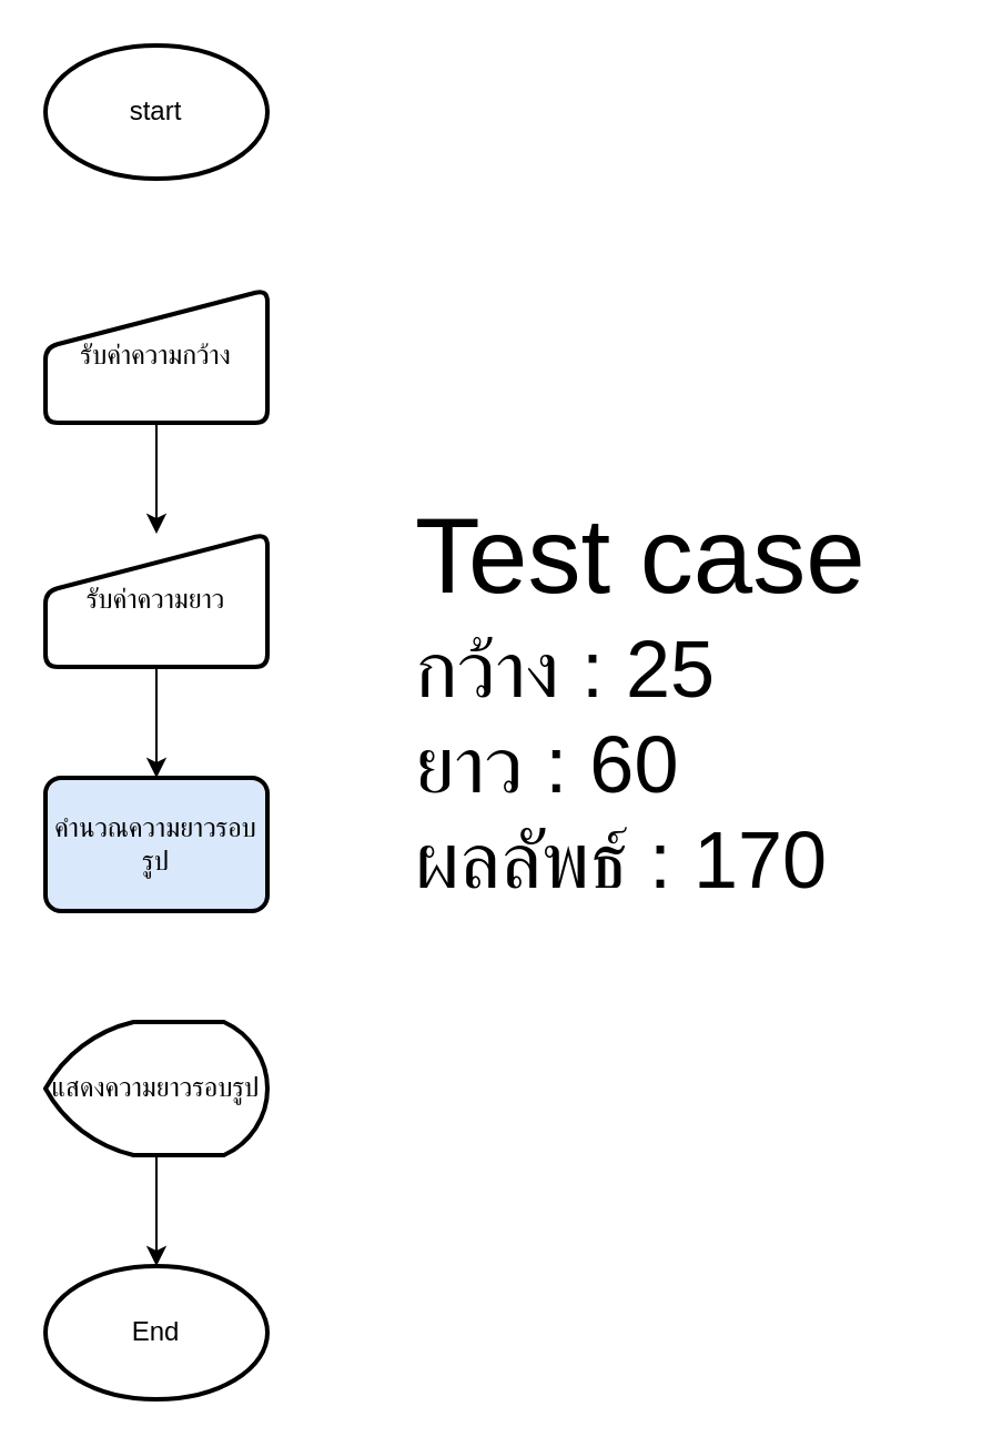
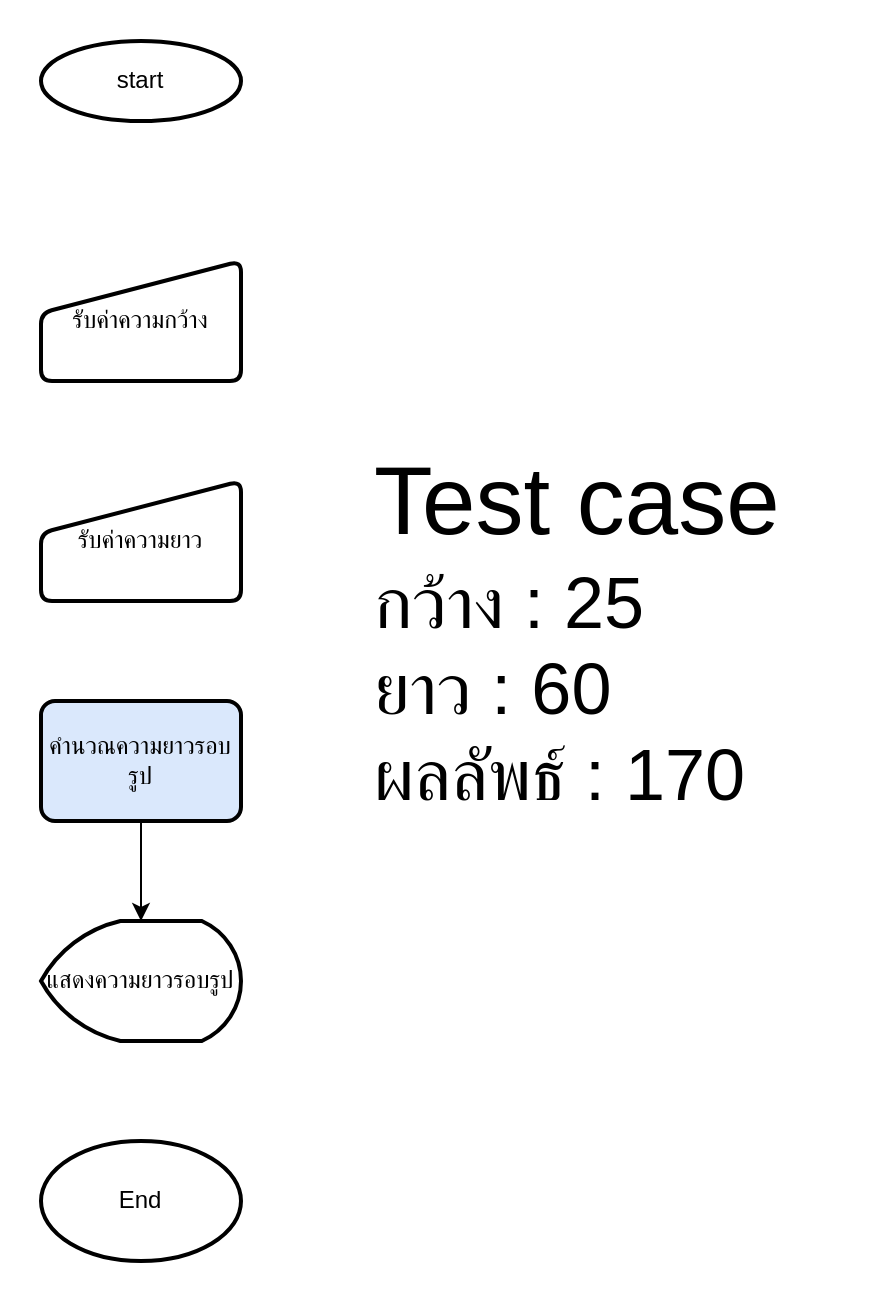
- <mxCell id="2" value="start" style="strokeWidth=2;html=1;shape=mxgraph.flowchart.start_1;whiteSpace=wrap;" vertex="1" parent="1"><mxGeometry x="20" y="20" width="100" height="60" as="geometry" /></mxCell>
+ <mxCell id="2" value="start" style="strokeWidth=2;html=1;shape=mxgraph.flowchart.start_1;whiteSpace=wrap;" vertex="1" parent="1"><mxGeometry x="20" y="20" width="100" height="40" as="geometry" /></mxCell>
- <mxCell id="5" value="" style="edgeStyle=none;html=1;" edge="1" parent="1" source="6" target="8"><mxGeometry relative="1" as="geometry" /></mxCell>
- <mxCell id="7" value="" style="edgeStyle=none;html=1;" edge="1" parent="1" source="8" target="4"><mxGeometry relative="1" as="geometry" /></mxCell>
+ <mxCell id="3" value="" style="edgeStyle=none;html=1;" edge="1" parent="1" source="4" target="10"><mxGeometry relative="1" as="geometry" /></mxCell>
- <mxCell id="9" value="" style="edgeStyle=none;html=1;" edge="1" parent="1" source="10" target="11"><mxGeometry relative="1" as="geometry" /></mxCell>
